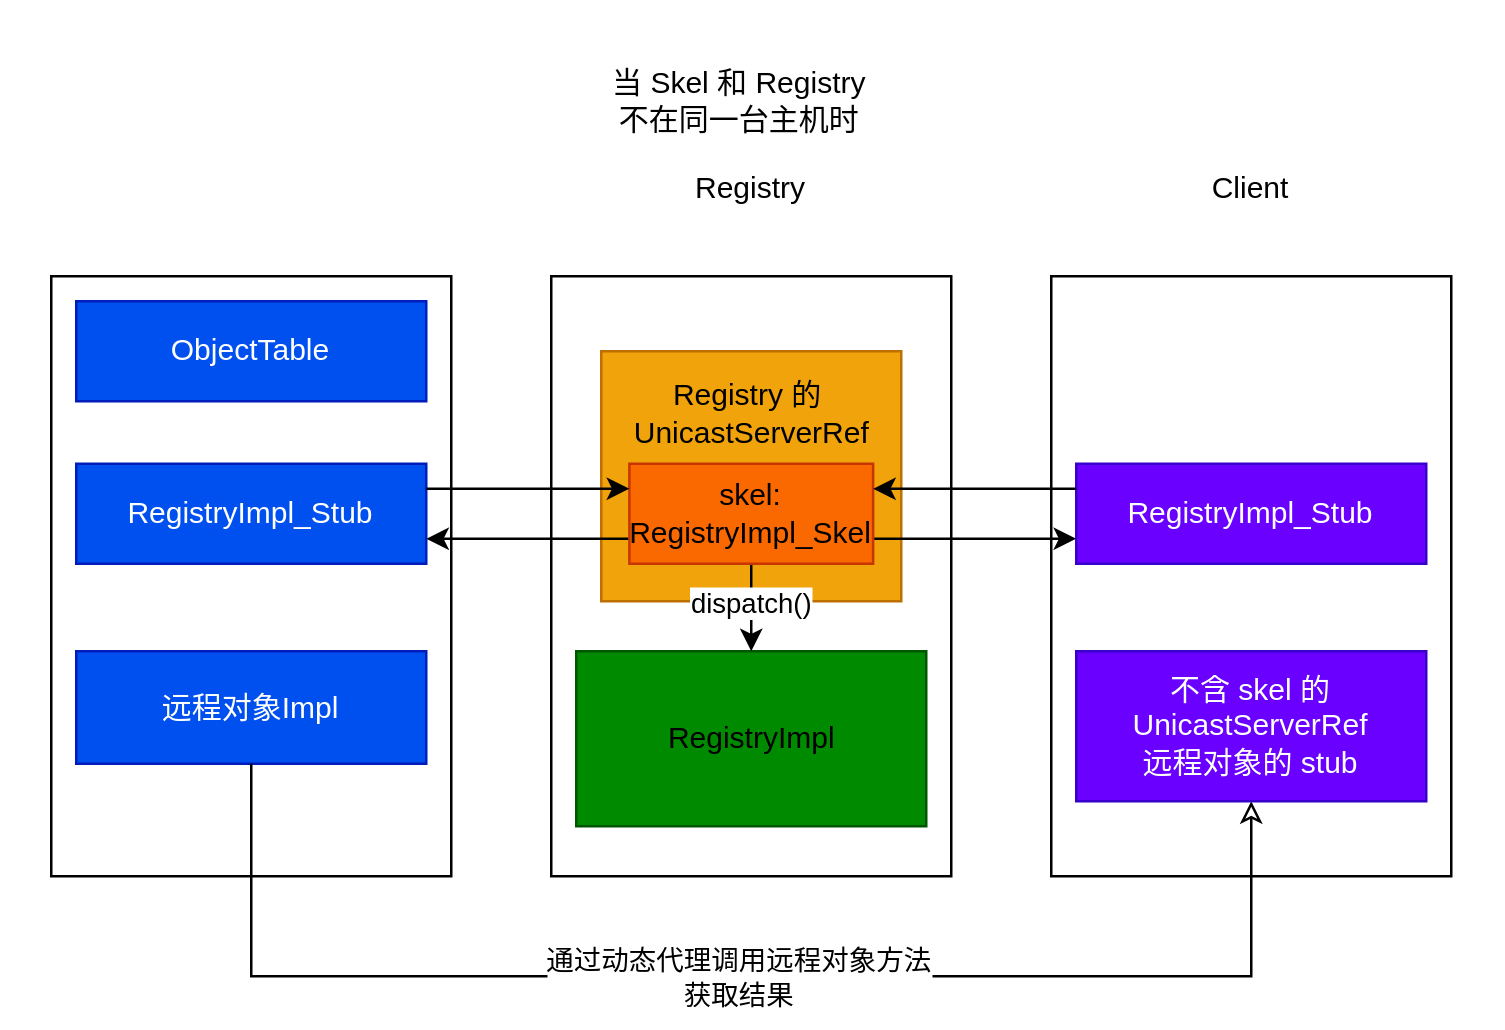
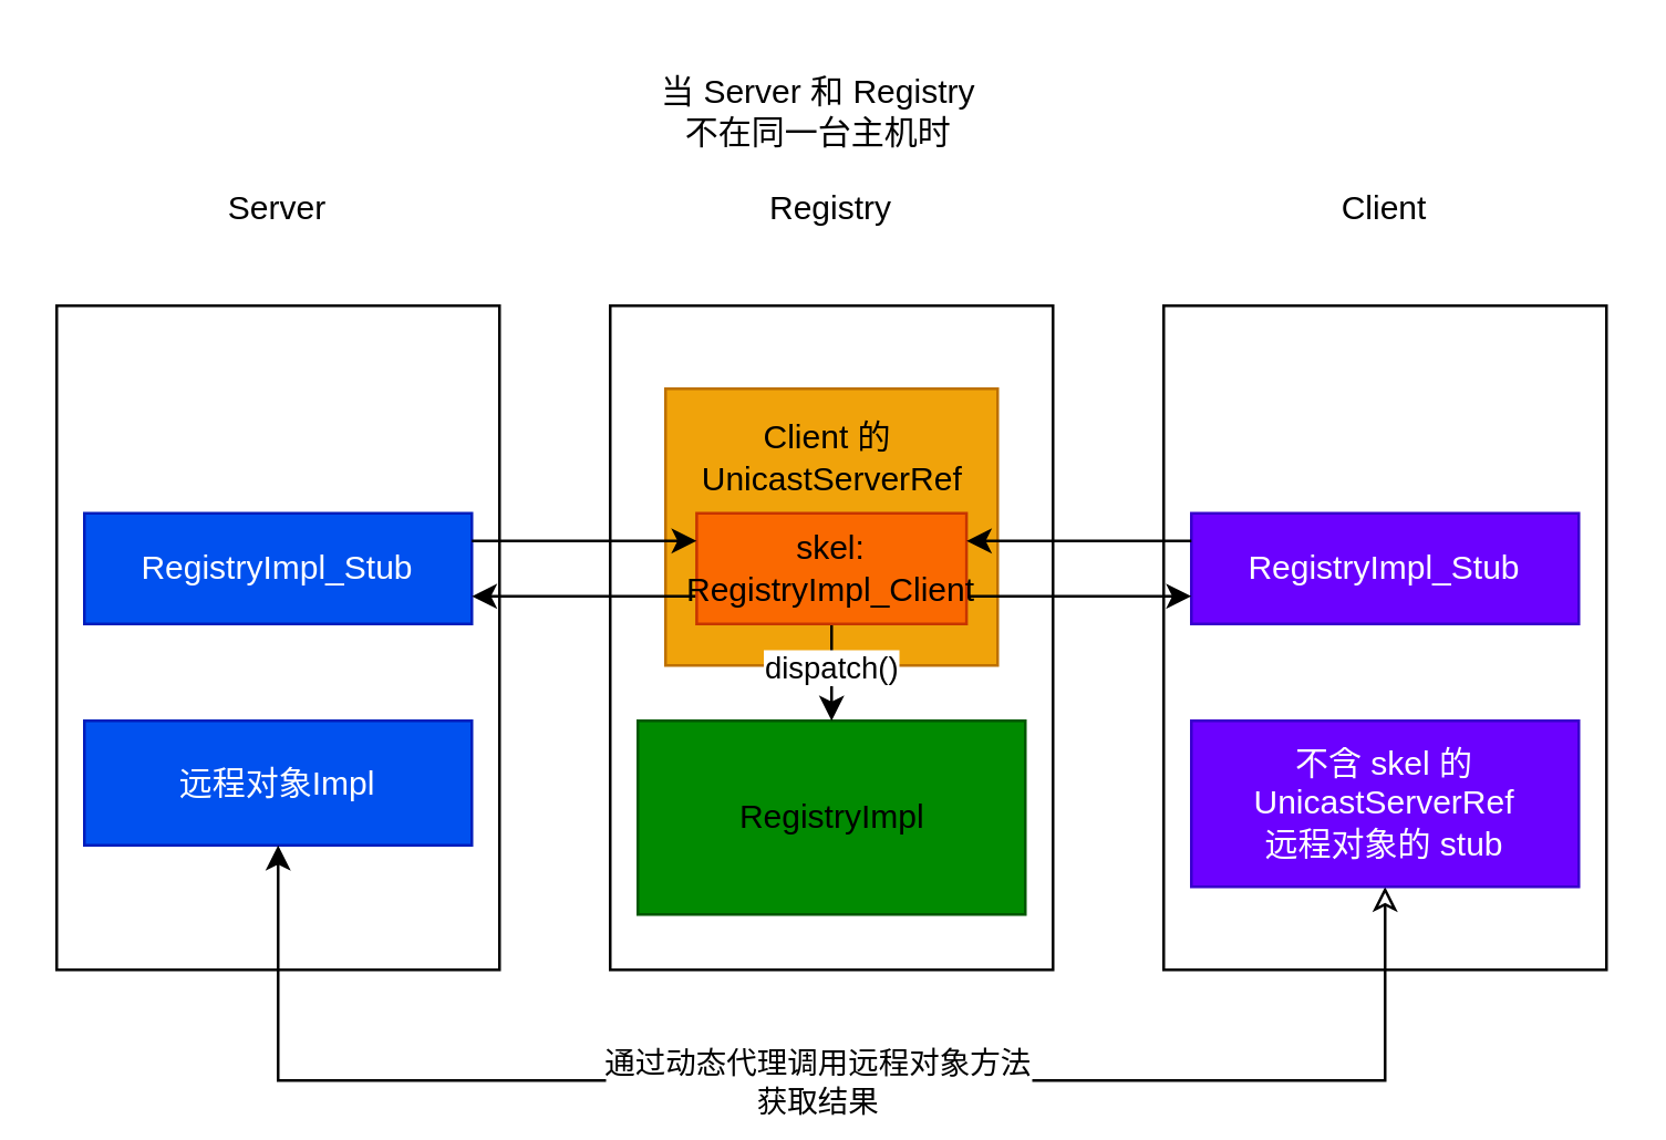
- <mxCell id="2" value="当 Skel 和 Registry &lt;br&gt;不在同一台主机时" style="text;html=1;align=center;verticalAlign=middle;resizable=0;points=[];autosize=1;strokeColor=none;fillColor=none;" parent="1" vertex="1"><mxGeometry x="225" y="20" width="140" height="40" as="geometry" /></mxCell>
+ <mxCell id="2" value="当 Server 和 Registry &lt;br&gt;不在同一台主机时" style="text;html=1;align=center;verticalAlign=middle;resizable=0;points=[];autosize=1;strokeColor=none;fillColor=none;" parent="1" vertex="1"><mxGeometry x="225" y="20" width="140" height="40" as="geometry" /></mxCell>
+ <mxCell id="21" value="Server" style="text;html=1;align=center;verticalAlign=middle;whiteSpace=wrap;rounded=0;" vertex="1" parent="1"><mxGeometry x="70" y="60" width="60" height="30" as="geometry" /></mxCell>
- <mxCell id="26" value="ObjectTable" style="rounded=0;whiteSpace=wrap;html=1;fillColor=#0050ef;fontColor=#ffffff;strokeColor=#001DBC;" vertex="1" parent="1"><mxGeometry x="30" y="120" width="140" height="40" as="geometry" /></mxCell>
- <mxCell id="15" value="Registry 的&amp;nbsp;&lt;br&gt;UnicastServerRef" style="text;html=1;align=center;verticalAlign=middle;resizable=0;points=[];autosize=1;strokeColor=none;fillColor=none;" parent="1" vertex="1"><mxGeometry x="240" y="145" width="120" height="40" as="geometry" /></mxCell>
+ <mxCell id="15" value="Client 的&amp;nbsp;&lt;br&gt;UnicastServerRef" style="text;html=1;align=center;verticalAlign=middle;resizable=0;points=[];autosize=1;strokeColor=none;fillColor=none;" parent="1" vertex="1"><mxGeometry x="240" y="145" width="120" height="40" as="geometry" /></mxCell>
- <mxCell id="20" value="skel:&lt;br&gt;RegistryImpl_Skel" style="rounded=0;whiteSpace=wrap;html=1;fillColor=#fa6800;strokeColor=#C73500;fontColor=#000000;" parent="1" vertex="1"><mxGeometry x="251.25" y="185" width="97.5" height="40" as="geometry" /></mxCell>
+ <mxCell id="20" value="skel:&lt;br&gt;RegistryImpl_Client" style="rounded=0;whiteSpace=wrap;html=1;fillColor=#fa6800;strokeColor=#C73500;fontColor=#000000;" parent="1" vertex="1"><mxGeometry x="251.25" y="185" width="97.5" height="40" as="geometry" /></mxCell>
- <mxCell id="10" style="edgeStyle=orthogonalEdgeStyle;rounded=0;orthogonalLoop=1;jettySize=auto;html=1;exitX=0.5;exitY=1;exitDx=0;exitDy=0;entryX=0.5;entryY=1;entryDx=0;entryDy=0;startArrow=classic;startFill=0;endArrow=none;" edge="1" parent="1" source="12" target="6"><mxGeometry relative="1" as="geometry"><Array as="points"><mxPoint x="500" y="390" /><mxPoint x="100" y="390" /></Array></mxGeometry></mxCell>
+ <mxCell id="10" style="edgeStyle=orthogonalEdgeStyle;rounded=0;orthogonalLoop=1;jettySize=auto;html=1;exitX=0.5;exitY=1;exitDx=0;exitDy=0;entryX=0.5;entryY=1;entryDx=0;entryDy=0;startArrow=classic;startFill=0;" edge="1" parent="1" source="12" target="6"><mxGeometry relative="1" as="geometry"><Array as="points"><mxPoint x="500" y="390" /><mxPoint x="100" y="390" /></Array></mxGeometry></mxCell>
